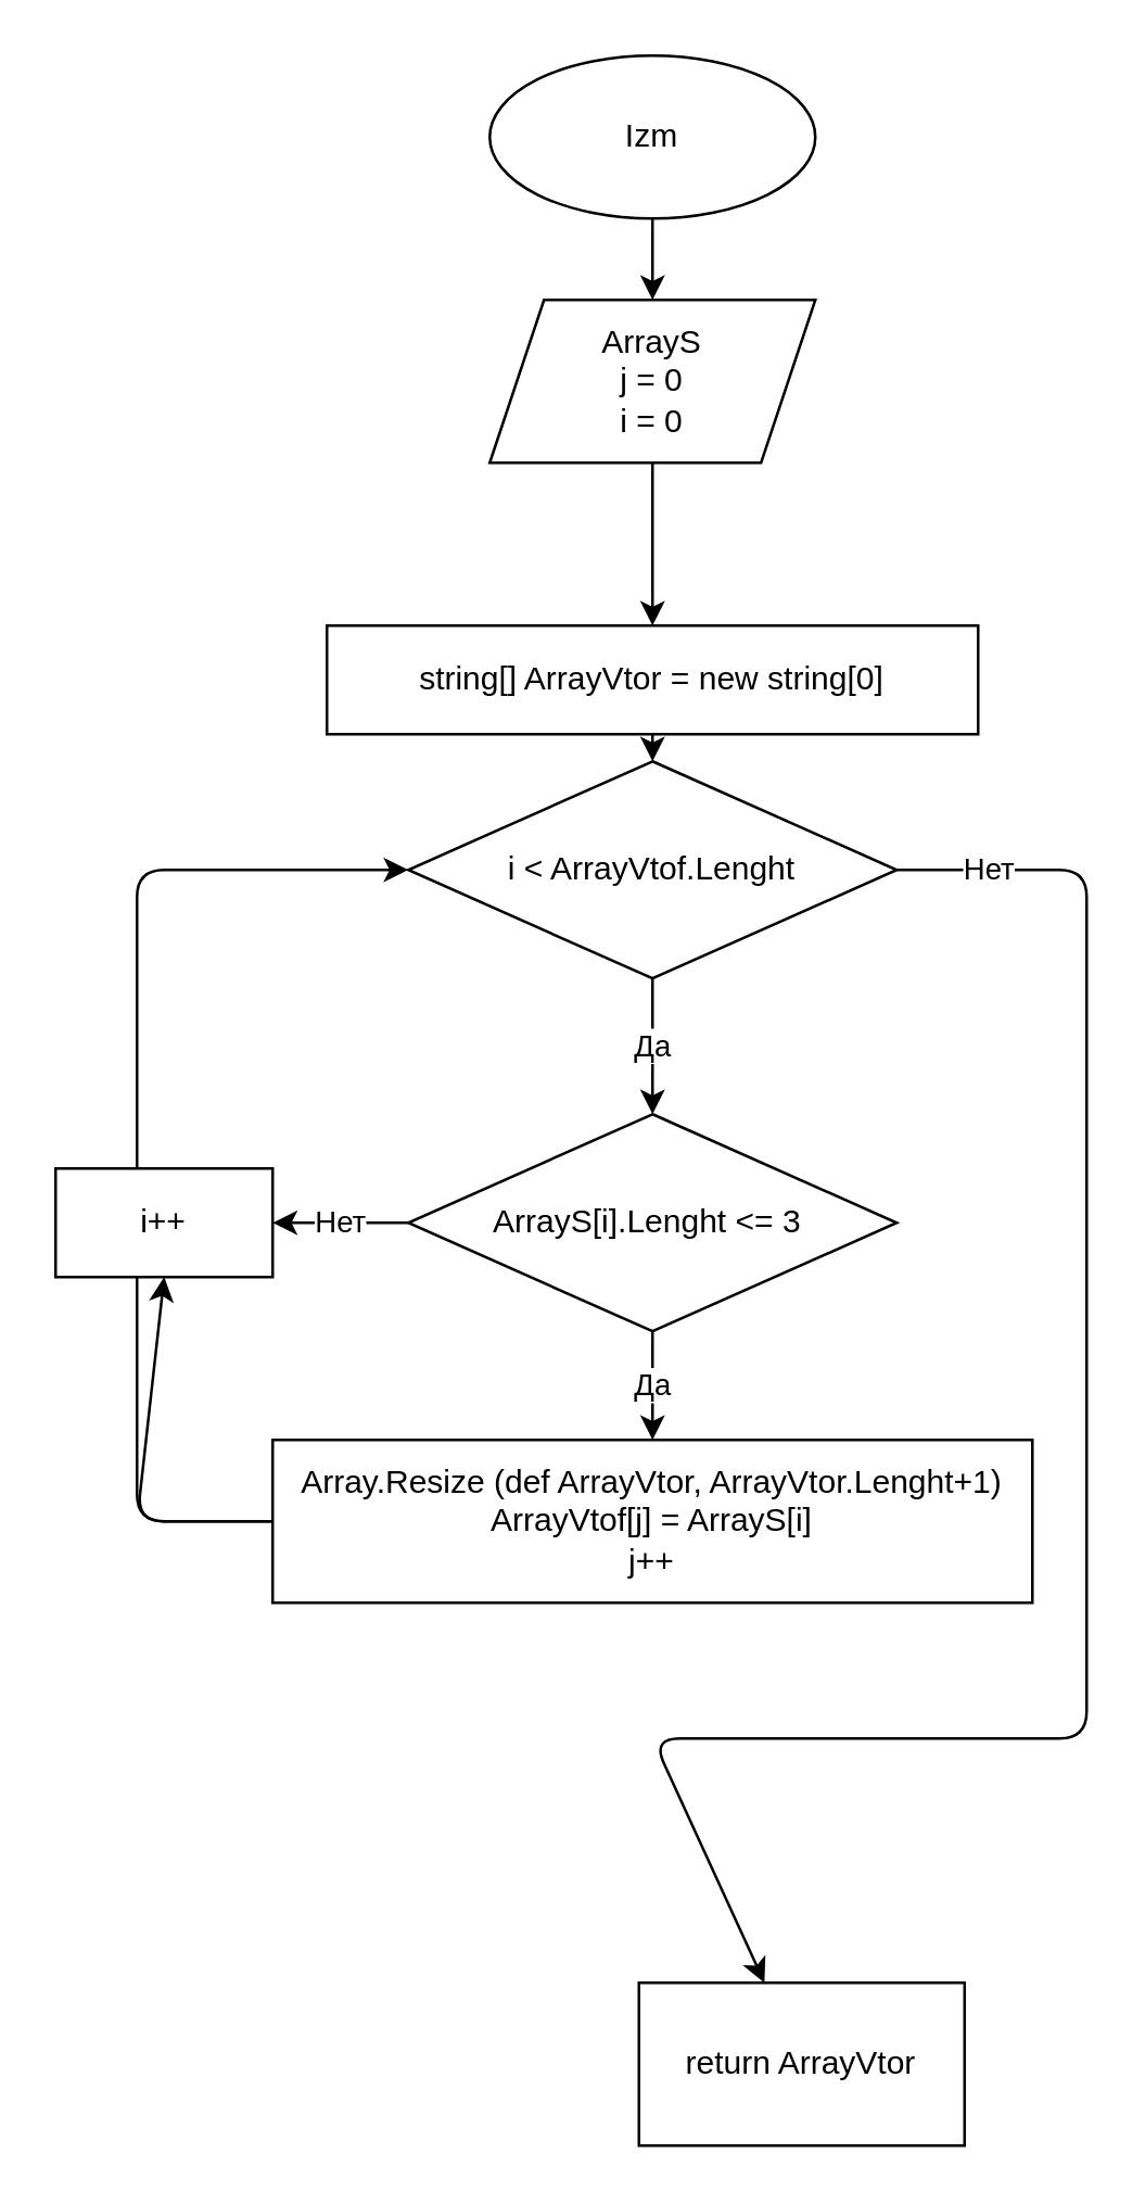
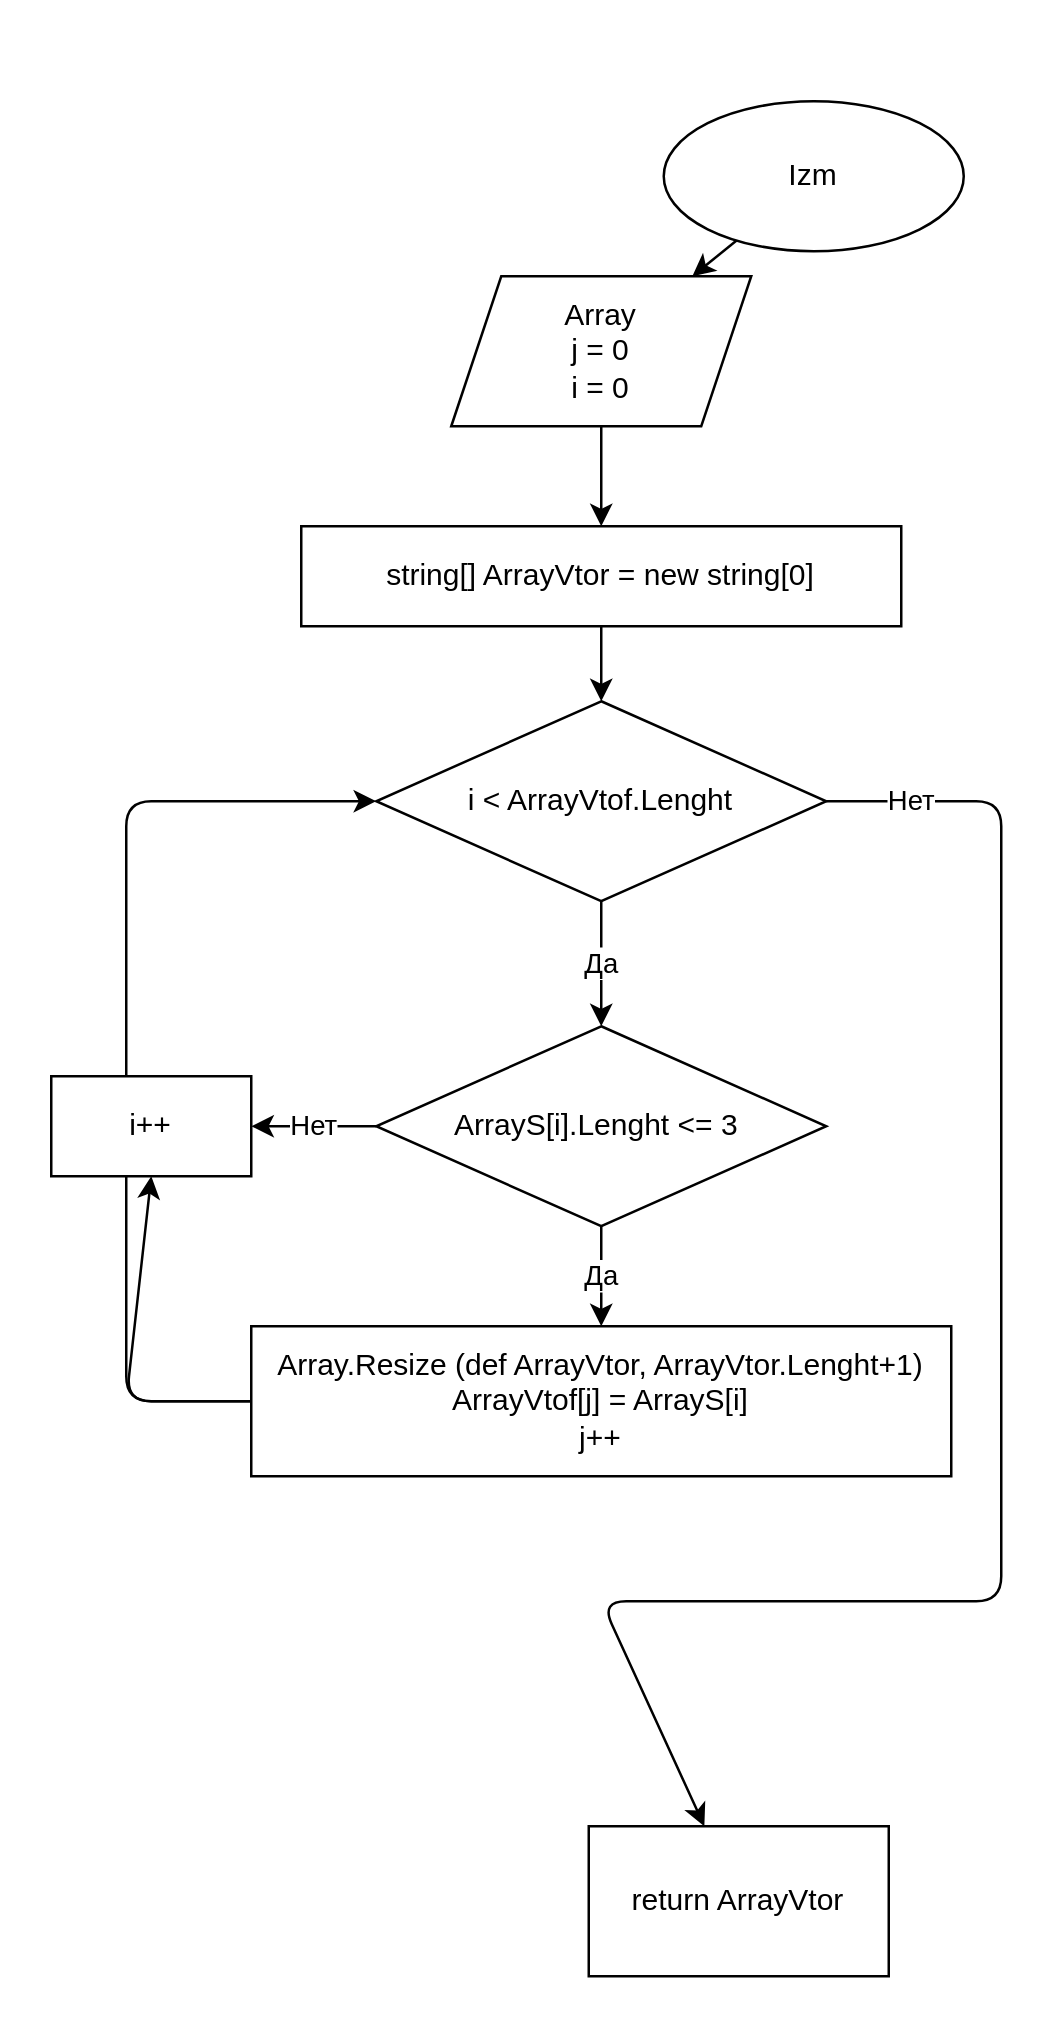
- <mxCell id="3" value="Izm" style="ellipse;whiteSpace=wrap;html=1;" parent="1" vertex="1"><mxGeometry x="180" y="20" width="120" height="60" as="geometry" /></mxCell>
+ <mxCell id="3" value="Izm" style="ellipse;whiteSpace=wrap;html=1;" parent="1" vertex="1"><mxGeometry x="265" y="40" width="120" height="60" as="geometry" /></mxCell>
- <mxCell id="5" value="ArrayS&lt;br&gt;j = 0&lt;br&gt;i = 0" style="shape=parallelogram;perimeter=parallelogramPerimeter;whiteSpace=wrap;html=1;fixedSize=1;" parent="1" vertex="1"><mxGeometry x="180" y="110" width="120" height="60" as="geometry" /></mxCell>
+ <mxCell id="5" value="Array&lt;br&gt;j = 0&lt;br&gt;i = 0" style="shape=parallelogram;perimeter=parallelogramPerimeter;whiteSpace=wrap;html=1;fixedSize=1;" parent="1" vertex="1"><mxGeometry x="180" y="110" width="120" height="60" as="geometry" /></mxCell>
- <mxCell id="7" value="string[] ArrayVtor = new string[0]" style="whiteSpace=wrap;html=1;" vertex="1" parent="1"><mxGeometry x="120" y="230" width="240" height="40" as="geometry" /></mxCell>
+ <mxCell id="7" value="string[] ArrayVtor = new string[0]" style="whiteSpace=wrap;html=1;" vertex="1" parent="1"><mxGeometry x="120" y="210" width="240" height="40" as="geometry" /></mxCell>
